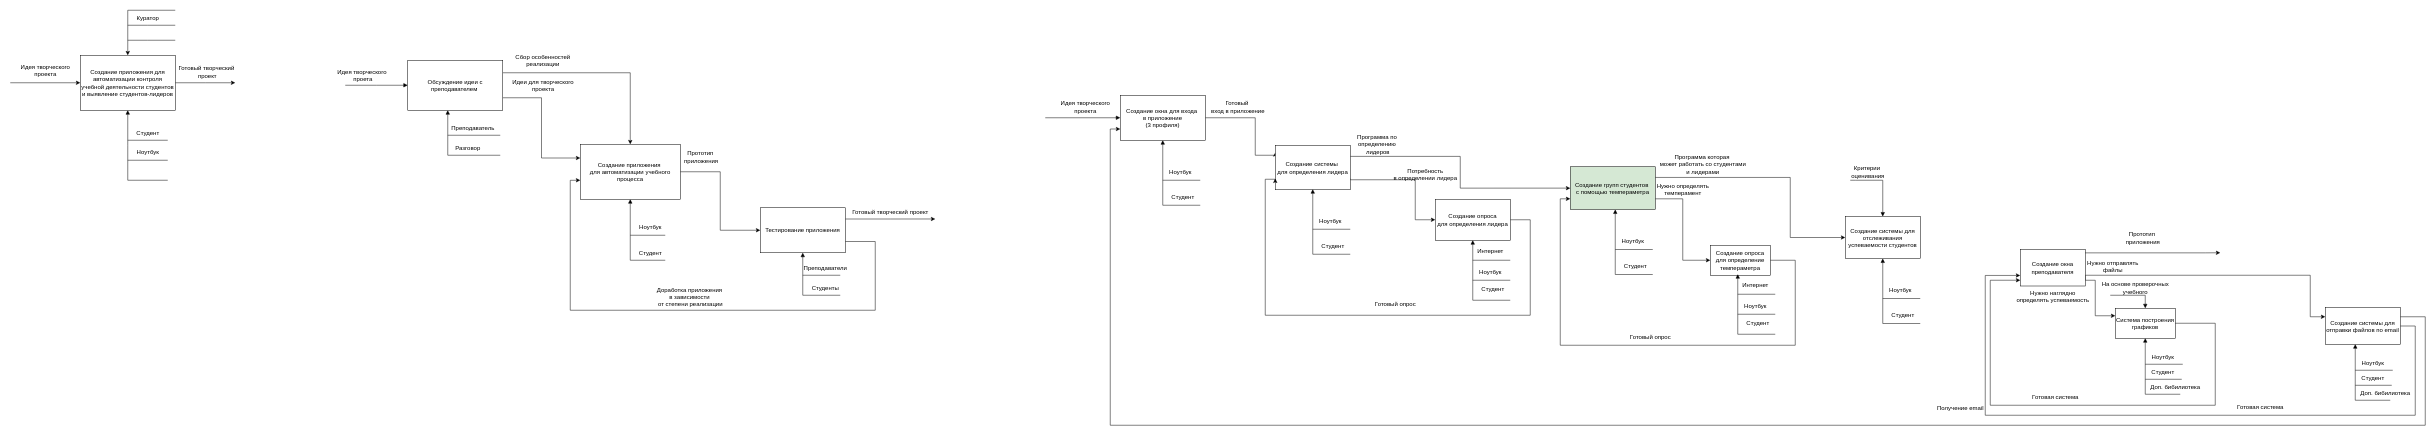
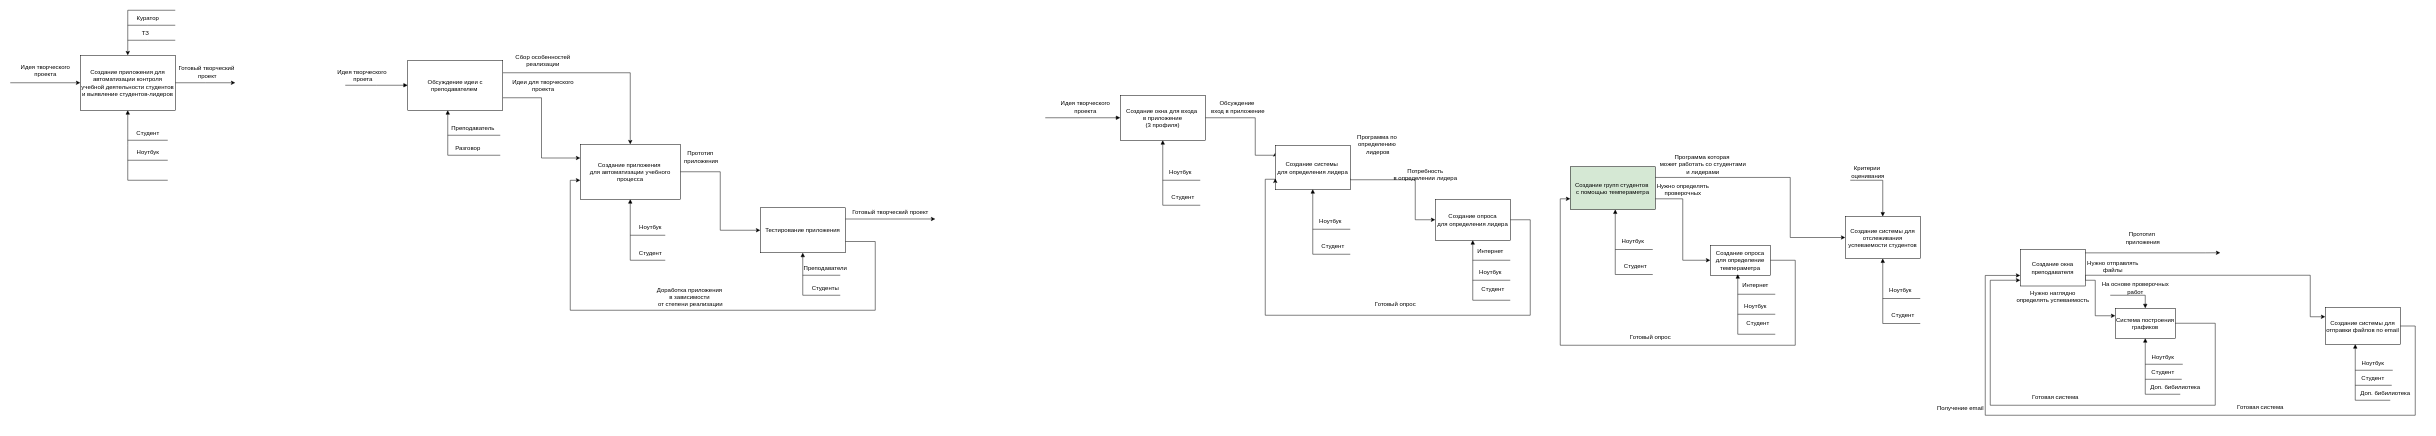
+ <mxCell id="9" value="ТЗ" style="text;html=1;align=center;verticalAlign=middle;resizable=0;points=[];autosize=1;strokeColor=none;fillColor=none;" vertex="1" parent="1"><mxGeometry x="270" y="50" width="40" height="30" as="geometry" /></mxCell>
- <mxCell id="65" value="Готовый&amp;nbsp;&lt;div&gt;вход в приложение&lt;/div&gt;" style="text;html=1;align=center;verticalAlign=middle;resizable=0;points=[];autosize=1;strokeColor=none;fillColor=none;" vertex="1" parent="1"><mxGeometry x="2410" y="193" width="130" height="40" as="geometry" /></mxCell>
+ <mxCell id="65" value="Обсуждение&amp;nbsp;&lt;div&gt;вход в приложение&lt;/div&gt;" style="text;html=1;align=center;verticalAlign=middle;resizable=0;points=[];autosize=1;strokeColor=none;fillColor=none;" vertex="1" parent="1"><mxGeometry x="2410" y="193" width="130" height="40" as="geometry" /></mxCell>
- <mxCell id="57" style="edgeStyle=orthogonalEdgeStyle;rounded=0;orthogonalLoop=1;jettySize=auto;html=1;exitX=1;exitY=0.25;exitDx=0;exitDy=0;entryX=0;entryY=0.75;entryDx=0;entryDy=0;" edge="1" parent="1" source="59" target="48"><mxGeometry relative="1" as="geometry"><Array as="points"><mxPoint x="4850" y="633" /><mxPoint x="4850" y="850" /><mxPoint x="2220" y="850" /><mxPoint x="2220" y="257" /></Array></mxGeometry></mxCell>
- <mxCell id="53" style="edgeStyle=orthogonalEdgeStyle;rounded=0;orthogonalLoop=1;jettySize=auto;html=1;exitX=1;exitY=0.25;exitDx=0;exitDy=0;entryX=0;entryY=0.5;entryDx=0;entryDy=0;" edge="1" parent="1" source="54" target="51"><mxGeometry relative="1" as="geometry"><mxPoint x="2840" y="300" as="targetPoint" /></mxGeometry></mxCell>
- <mxCell id="87" value="Нужно определять&lt;div&gt;темперамент&lt;/div&gt;" style="text;html=1;align=center;verticalAlign=middle;resizable=0;points=[];autosize=1;strokeColor=none;fillColor=none;" vertex="1" parent="1"><mxGeometry x="3300" y="358" width="130" height="40" as="geometry" /></mxCell>
+ <mxCell id="87" value="Нужно определять&lt;div&gt;проверочных&lt;/div&gt;" style="text;html=1;align=center;verticalAlign=middle;resizable=0;points=[];autosize=1;strokeColor=none;fillColor=none;" vertex="1" parent="1"><mxGeometry x="3300" y="358" width="130" height="40" as="geometry" /></mxCell>
- <mxCell id="116" value="На основе проверочных&lt;div&gt;учебного&lt;/div&gt;" style="text;html=1;align=center;verticalAlign=middle;resizable=0;points=[];autosize=1;strokeColor=none;fillColor=none;" vertex="1" parent="1"><mxGeometry x="4190" y="554.5" width="160" height="40" as="geometry" /></mxCell>
+ <mxCell id="116" value="На основе проверочных&lt;div&gt;работ&lt;/div&gt;" style="text;html=1;align=center;verticalAlign=middle;resizable=0;points=[];autosize=1;strokeColor=none;fillColor=none;" vertex="1" parent="1"><mxGeometry x="4190" y="554.5" width="160" height="40" as="geometry" /></mxCell>
